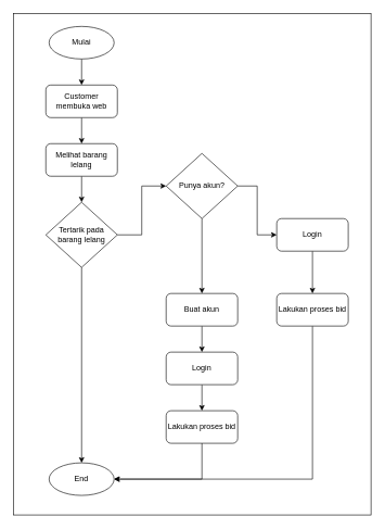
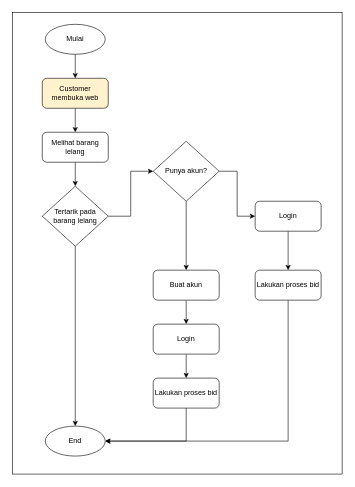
- <mxCell id="4" value="Customer membuka web" style="rounded=1;whiteSpace=wrap;html=1;" vertex="1" parent="1"><mxGeometry x="70" y="130" width="110" height="50" as="geometry" /></mxCell>
+ <mxCell id="4" value="Customer membuka web" style="rounded=1;whiteSpace=wrap;html=1;fillColor=#fff2cc;" vertex="1" parent="1"><mxGeometry x="70" y="130" width="110" height="50" as="geometry" /></mxCell>
